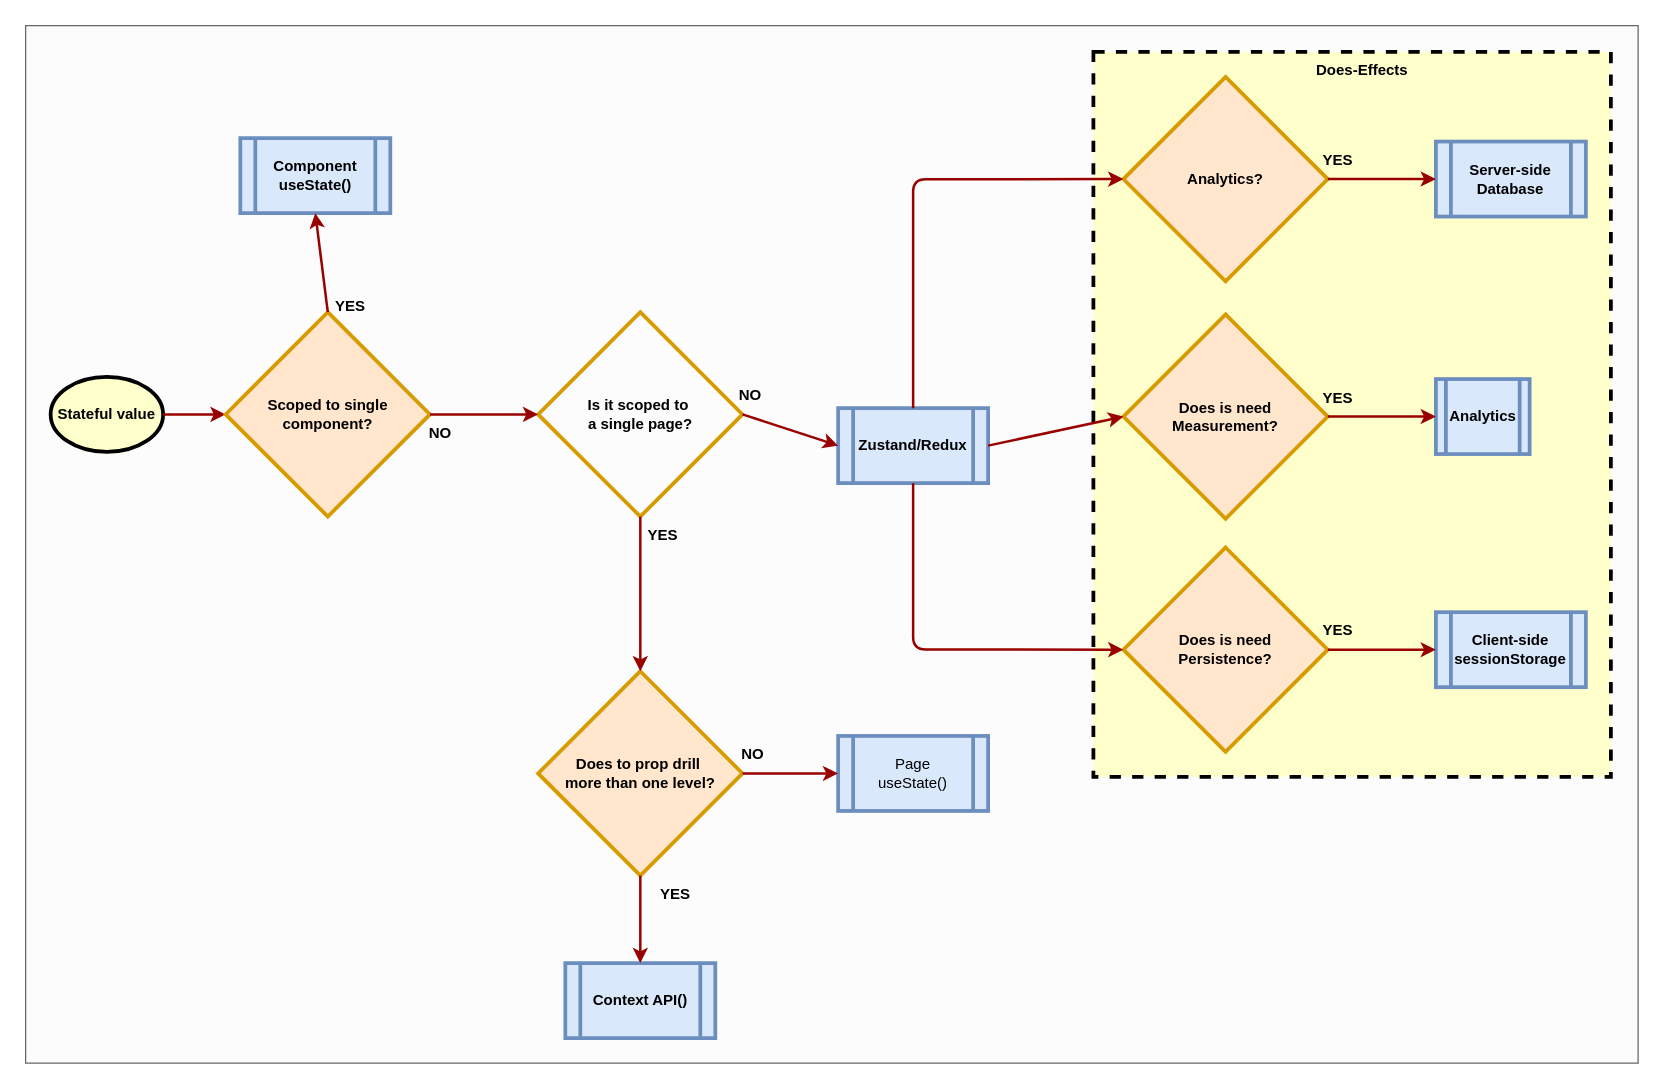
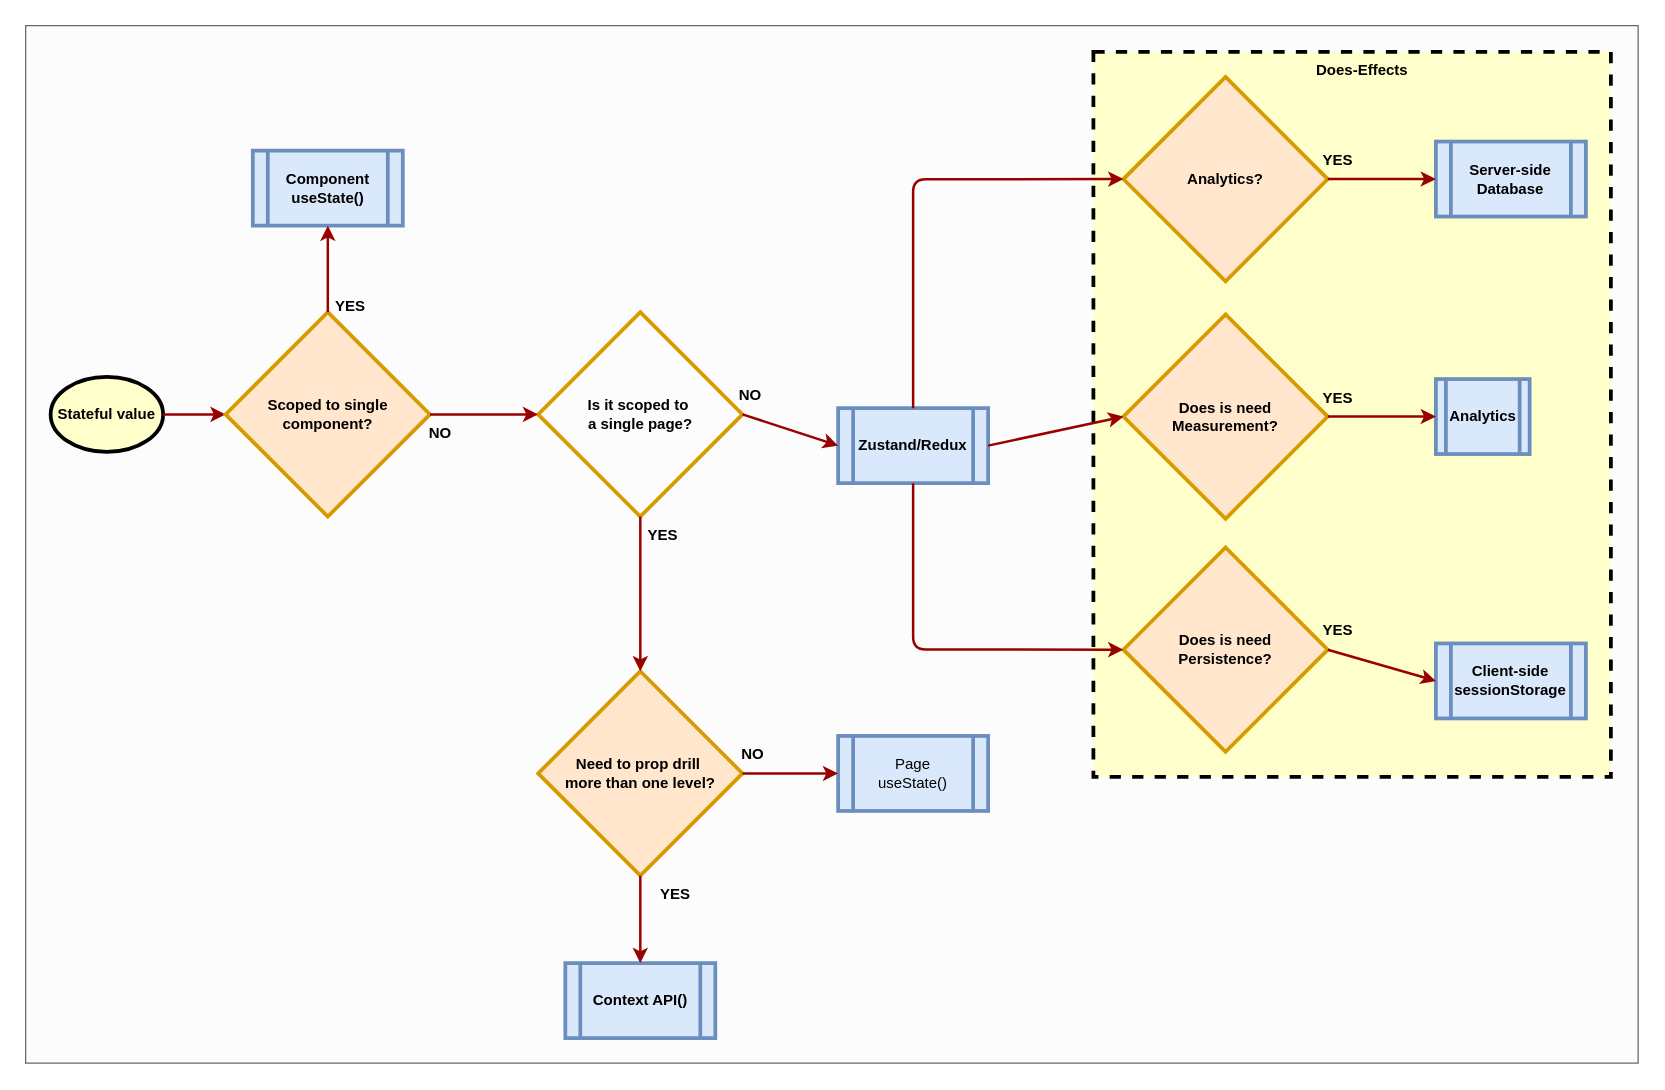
- <mxCell id="6" value="Component&lt;div&gt;useState()&lt;/div&gt;" style="shape=process;whiteSpace=wrap;html=1;backgroundOutline=1;strokeColor=#6c8ebf;strokeWidth=3;align=center;verticalAlign=middle;fontFamily=Helvetica;fontSize=12;fontStyle=1;fillColor=#dae8fc;" parent="1" vertex="1"><mxGeometry x="191.75" y="110" width="120" height="60" as="geometry" /></mxCell>
+ <mxCell id="6" value="Component&lt;div&gt;useState()&lt;/div&gt;" style="shape=process;whiteSpace=wrap;html=1;backgroundOutline=1;strokeColor=#6c8ebf;strokeWidth=3;align=center;verticalAlign=middle;fontFamily=Helvetica;fontSize=12;fontStyle=1;fillColor=#dae8fc;" parent="1" vertex="1"><mxGeometry x="201.75" y="120" width="120" height="60" as="geometry" /></mxCell>
- <mxCell id="30" value="Client-side&lt;div&gt;sessionStorage&lt;/div&gt;" style="shape=process;whiteSpace=wrap;html=1;backgroundOutline=1;strokeColor=#6c8ebf;strokeWidth=3;align=center;verticalAlign=middle;fontFamily=Helvetica;fontSize=12;fontStyle=1;fillColor=#dae8fc;" parent="1" vertex="1"><mxGeometry x="1148.22" y="489.25" width="120" height="60" as="geometry" /></mxCell>
+ <mxCell id="30" value="Client-side&lt;div&gt;sessionStorage&lt;/div&gt;" style="shape=process;whiteSpace=wrap;html=1;backgroundOutline=1;strokeColor=#6c8ebf;strokeWidth=3;align=center;verticalAlign=middle;fontFamily=Helvetica;fontSize=12;fontStyle=1;fillColor=#dae8fc;" parent="1" vertex="1"><mxGeometry x="1148.22" y="514.25" width="120" height="60" as="geometry" /></mxCell>
- <mxCell id="15" value="Does to prop drill&amp;nbsp;&lt;div&gt;more than one level?&lt;/div&gt;" style="rhombus;whiteSpace=wrap;html=1;strokeColor=#d79b00;strokeWidth=3;align=center;verticalAlign=middle;fontFamily=Helvetica;fontSize=12;fontStyle=1;fillColor=#ffe6cc;" parent="1" vertex="1"><mxGeometry x="430" y="536.5" width="163.5" height="163.5" as="geometry" /></mxCell>
+ <mxCell id="15" value="Need to prop drill&amp;nbsp;&lt;div&gt;more than one level?&lt;/div&gt;" style="rhombus;whiteSpace=wrap;html=1;strokeColor=#d79b00;strokeWidth=3;align=center;verticalAlign=middle;fontFamily=Helvetica;fontSize=12;fontStyle=1;fillColor=#ffe6cc;" parent="1" vertex="1"><mxGeometry x="430" y="536.5" width="163.5" height="163.5" as="geometry" /></mxCell>
